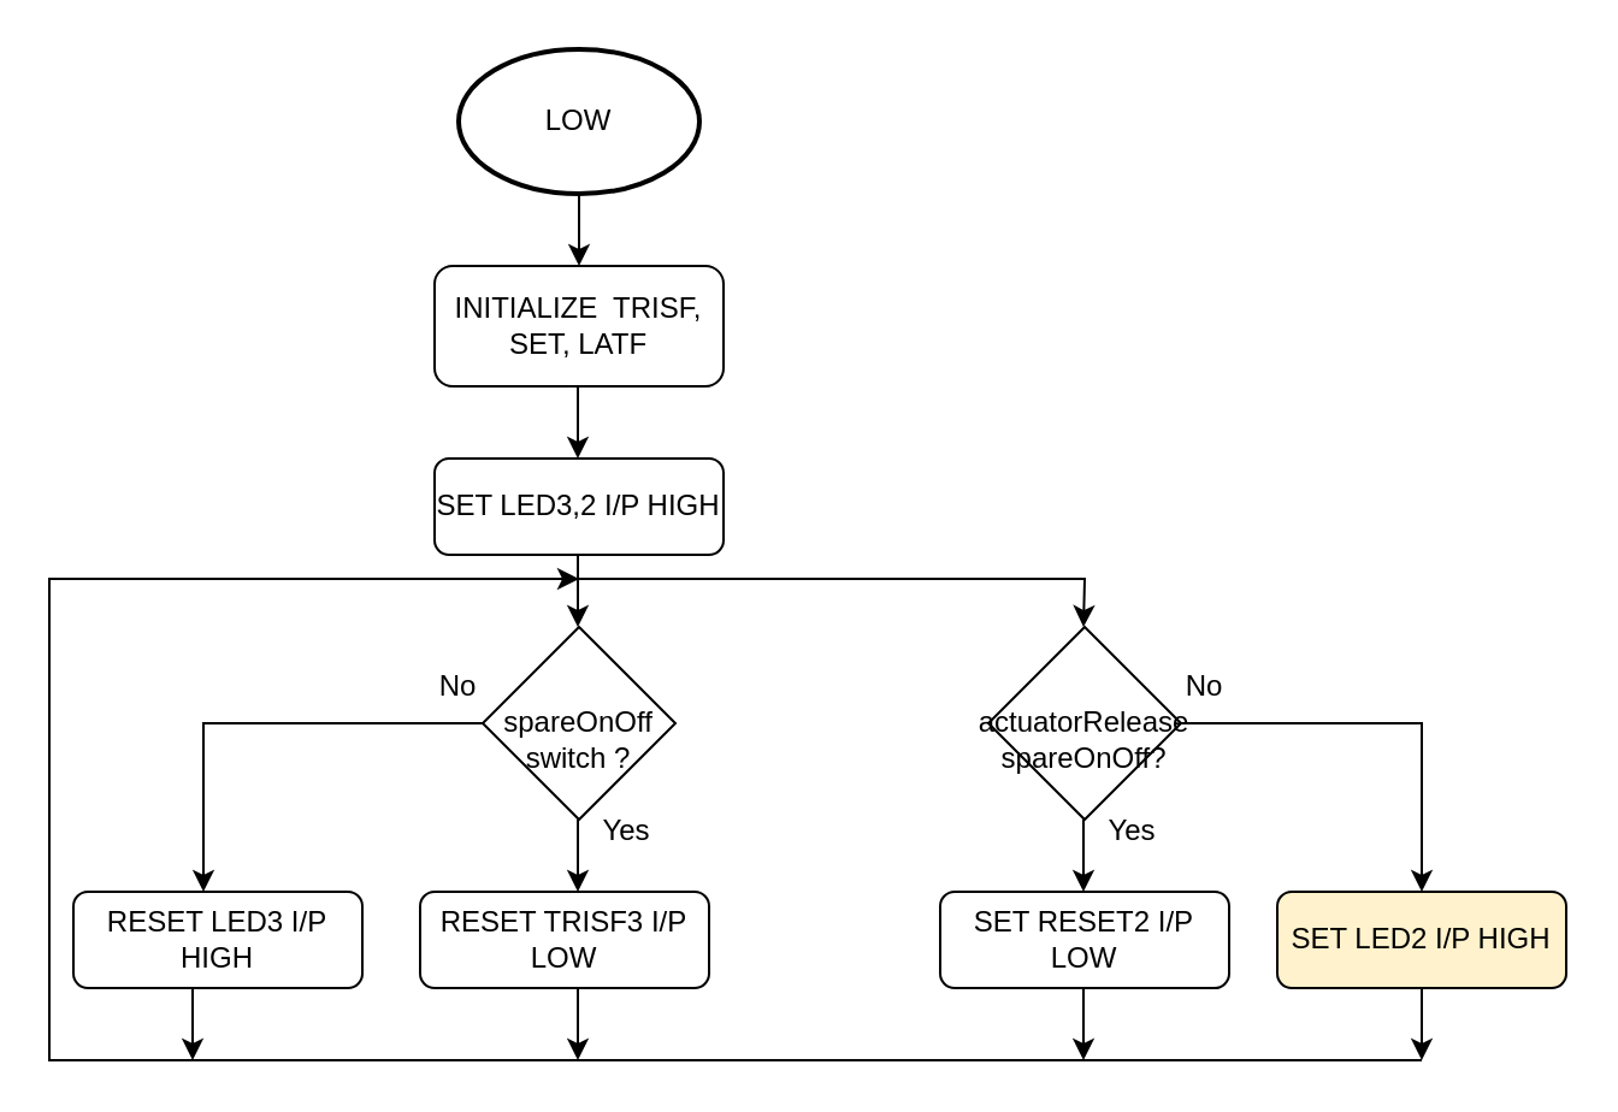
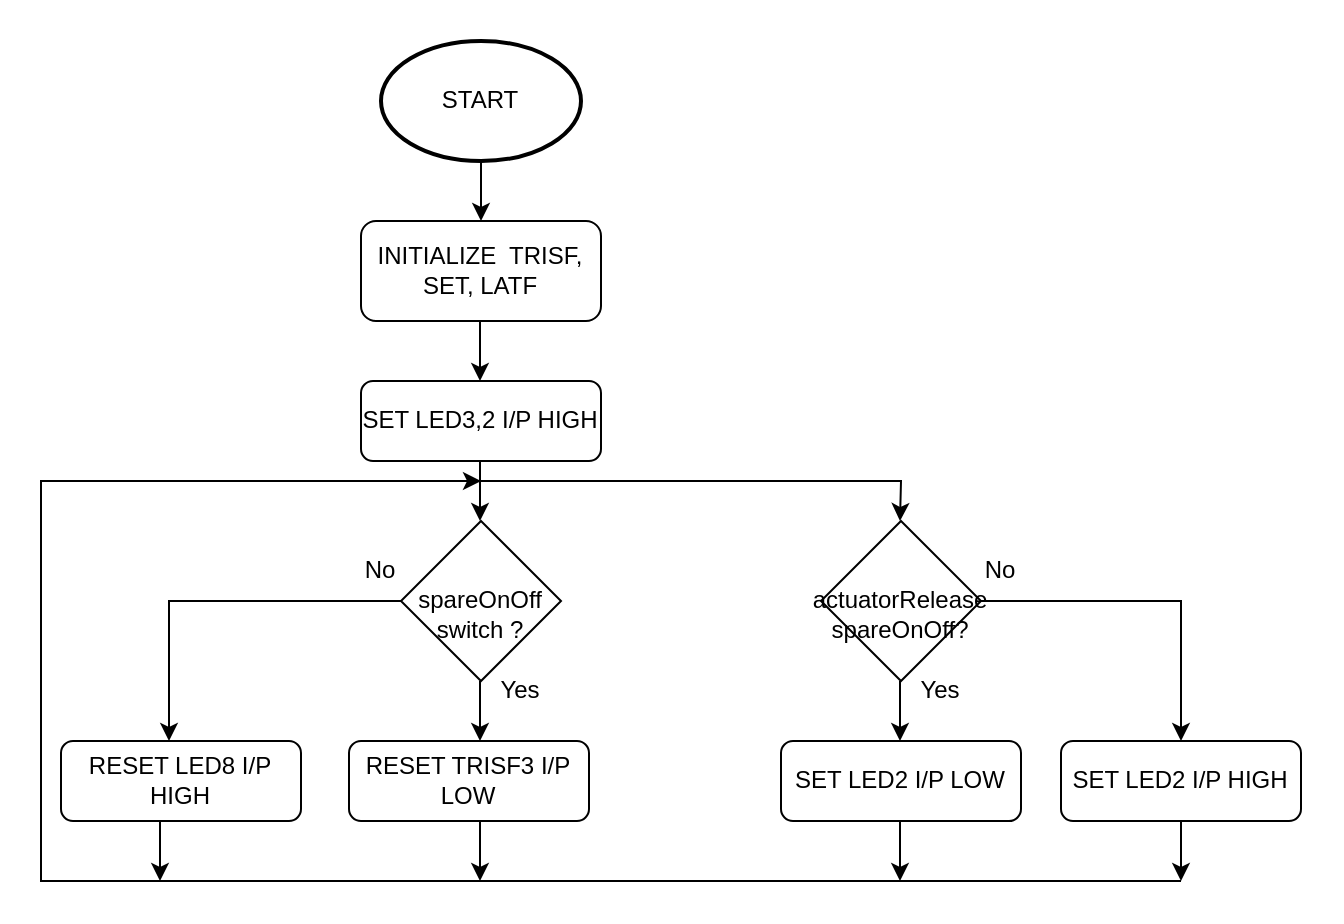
- <mxCell id="7" value="LOW" style="strokeWidth=2;html=1;shape=mxgraph.flowchart.start_1;whiteSpace=wrap;" parent="1" vertex="1"><mxGeometry x="190" y="20" width="100" height="60" as="geometry" /></mxCell>
+ <mxCell id="7" value="START" style="strokeWidth=2;html=1;shape=mxgraph.flowchart.start_1;whiteSpace=wrap;" parent="1" vertex="1"><mxGeometry x="190" y="20" width="100" height="60" as="geometry" /></mxCell>
- <mxCell id="23" value="RESET LED3 I/P HIGH" style="rounded=1;whiteSpace=wrap;html=1;fontSize=12;glass=0;strokeWidth=1;shadow=0;" vertex="1" parent="1"><mxGeometry x="30" y="370" width="120" height="40" as="geometry" /></mxCell>
+ <mxCell id="23" value="RESET LED8 I/P HIGH" style="rounded=1;whiteSpace=wrap;html=1;fontSize=12;glass=0;strokeWidth=1;shadow=0;" vertex="1" parent="1"><mxGeometry x="30" y="370" width="120" height="40" as="geometry" /></mxCell>
- <mxCell id="5" value="SET RESET2 I/P LOW" style="rounded=1;whiteSpace=wrap;html=1;fontSize=12;glass=0;strokeWidth=1;shadow=0;" parent="1" vertex="1"><mxGeometry x="390" y="370" width="120" height="40" as="geometry" /></mxCell>
+ <mxCell id="5" value="SET LED2 I/P LOW" style="rounded=1;whiteSpace=wrap;html=1;fontSize=12;glass=0;strokeWidth=1;shadow=0;" parent="1" vertex="1"><mxGeometry x="390" y="370" width="120" height="40" as="geometry" /></mxCell>
- <mxCell id="28" value="SET LED2 I/P HIGH" style="rounded=1;whiteSpace=wrap;html=1;fontSize=12;glass=0;strokeWidth=1;shadow=0;fillColor=#fff2cc;" vertex="1" parent="1"><mxGeometry x="530" y="370" width="120" height="40" as="geometry" /></mxCell>
+ <mxCell id="28" value="SET LED2 I/P HIGH" style="rounded=1;whiteSpace=wrap;html=1;fontSize=12;glass=0;strokeWidth=1;shadow=0;" vertex="1" parent="1"><mxGeometry x="530" y="370" width="120" height="40" as="geometry" /></mxCell>
